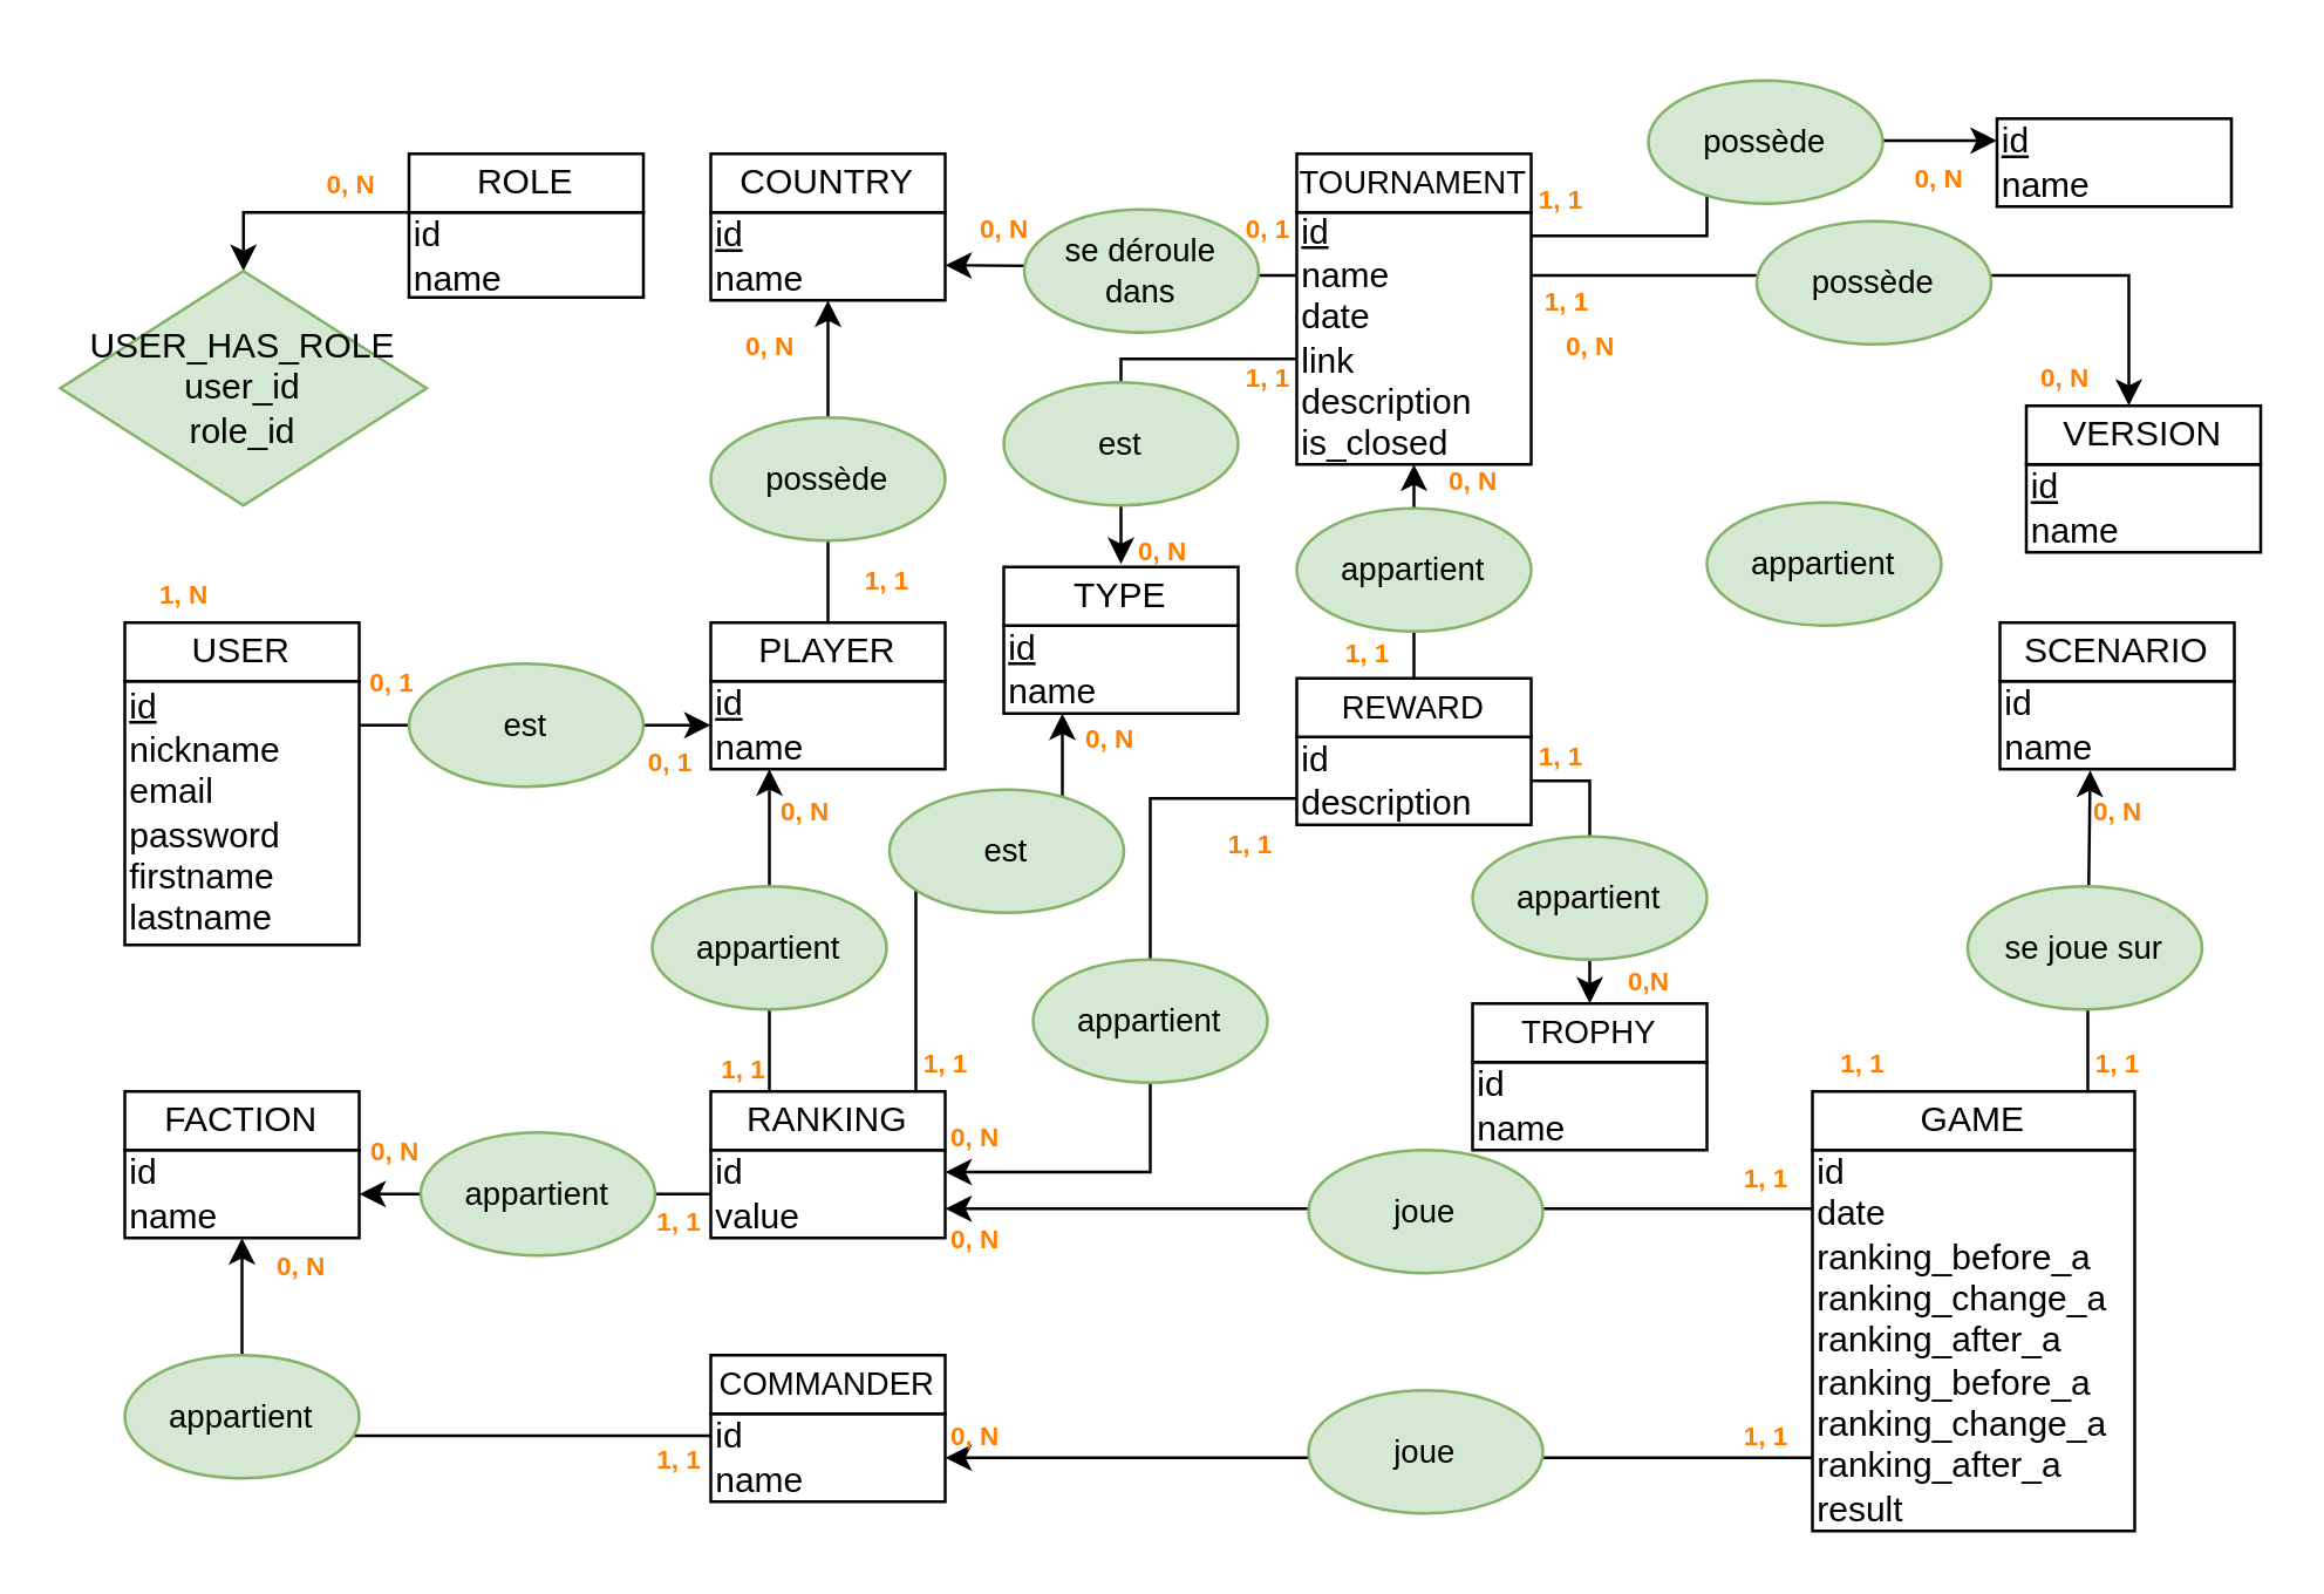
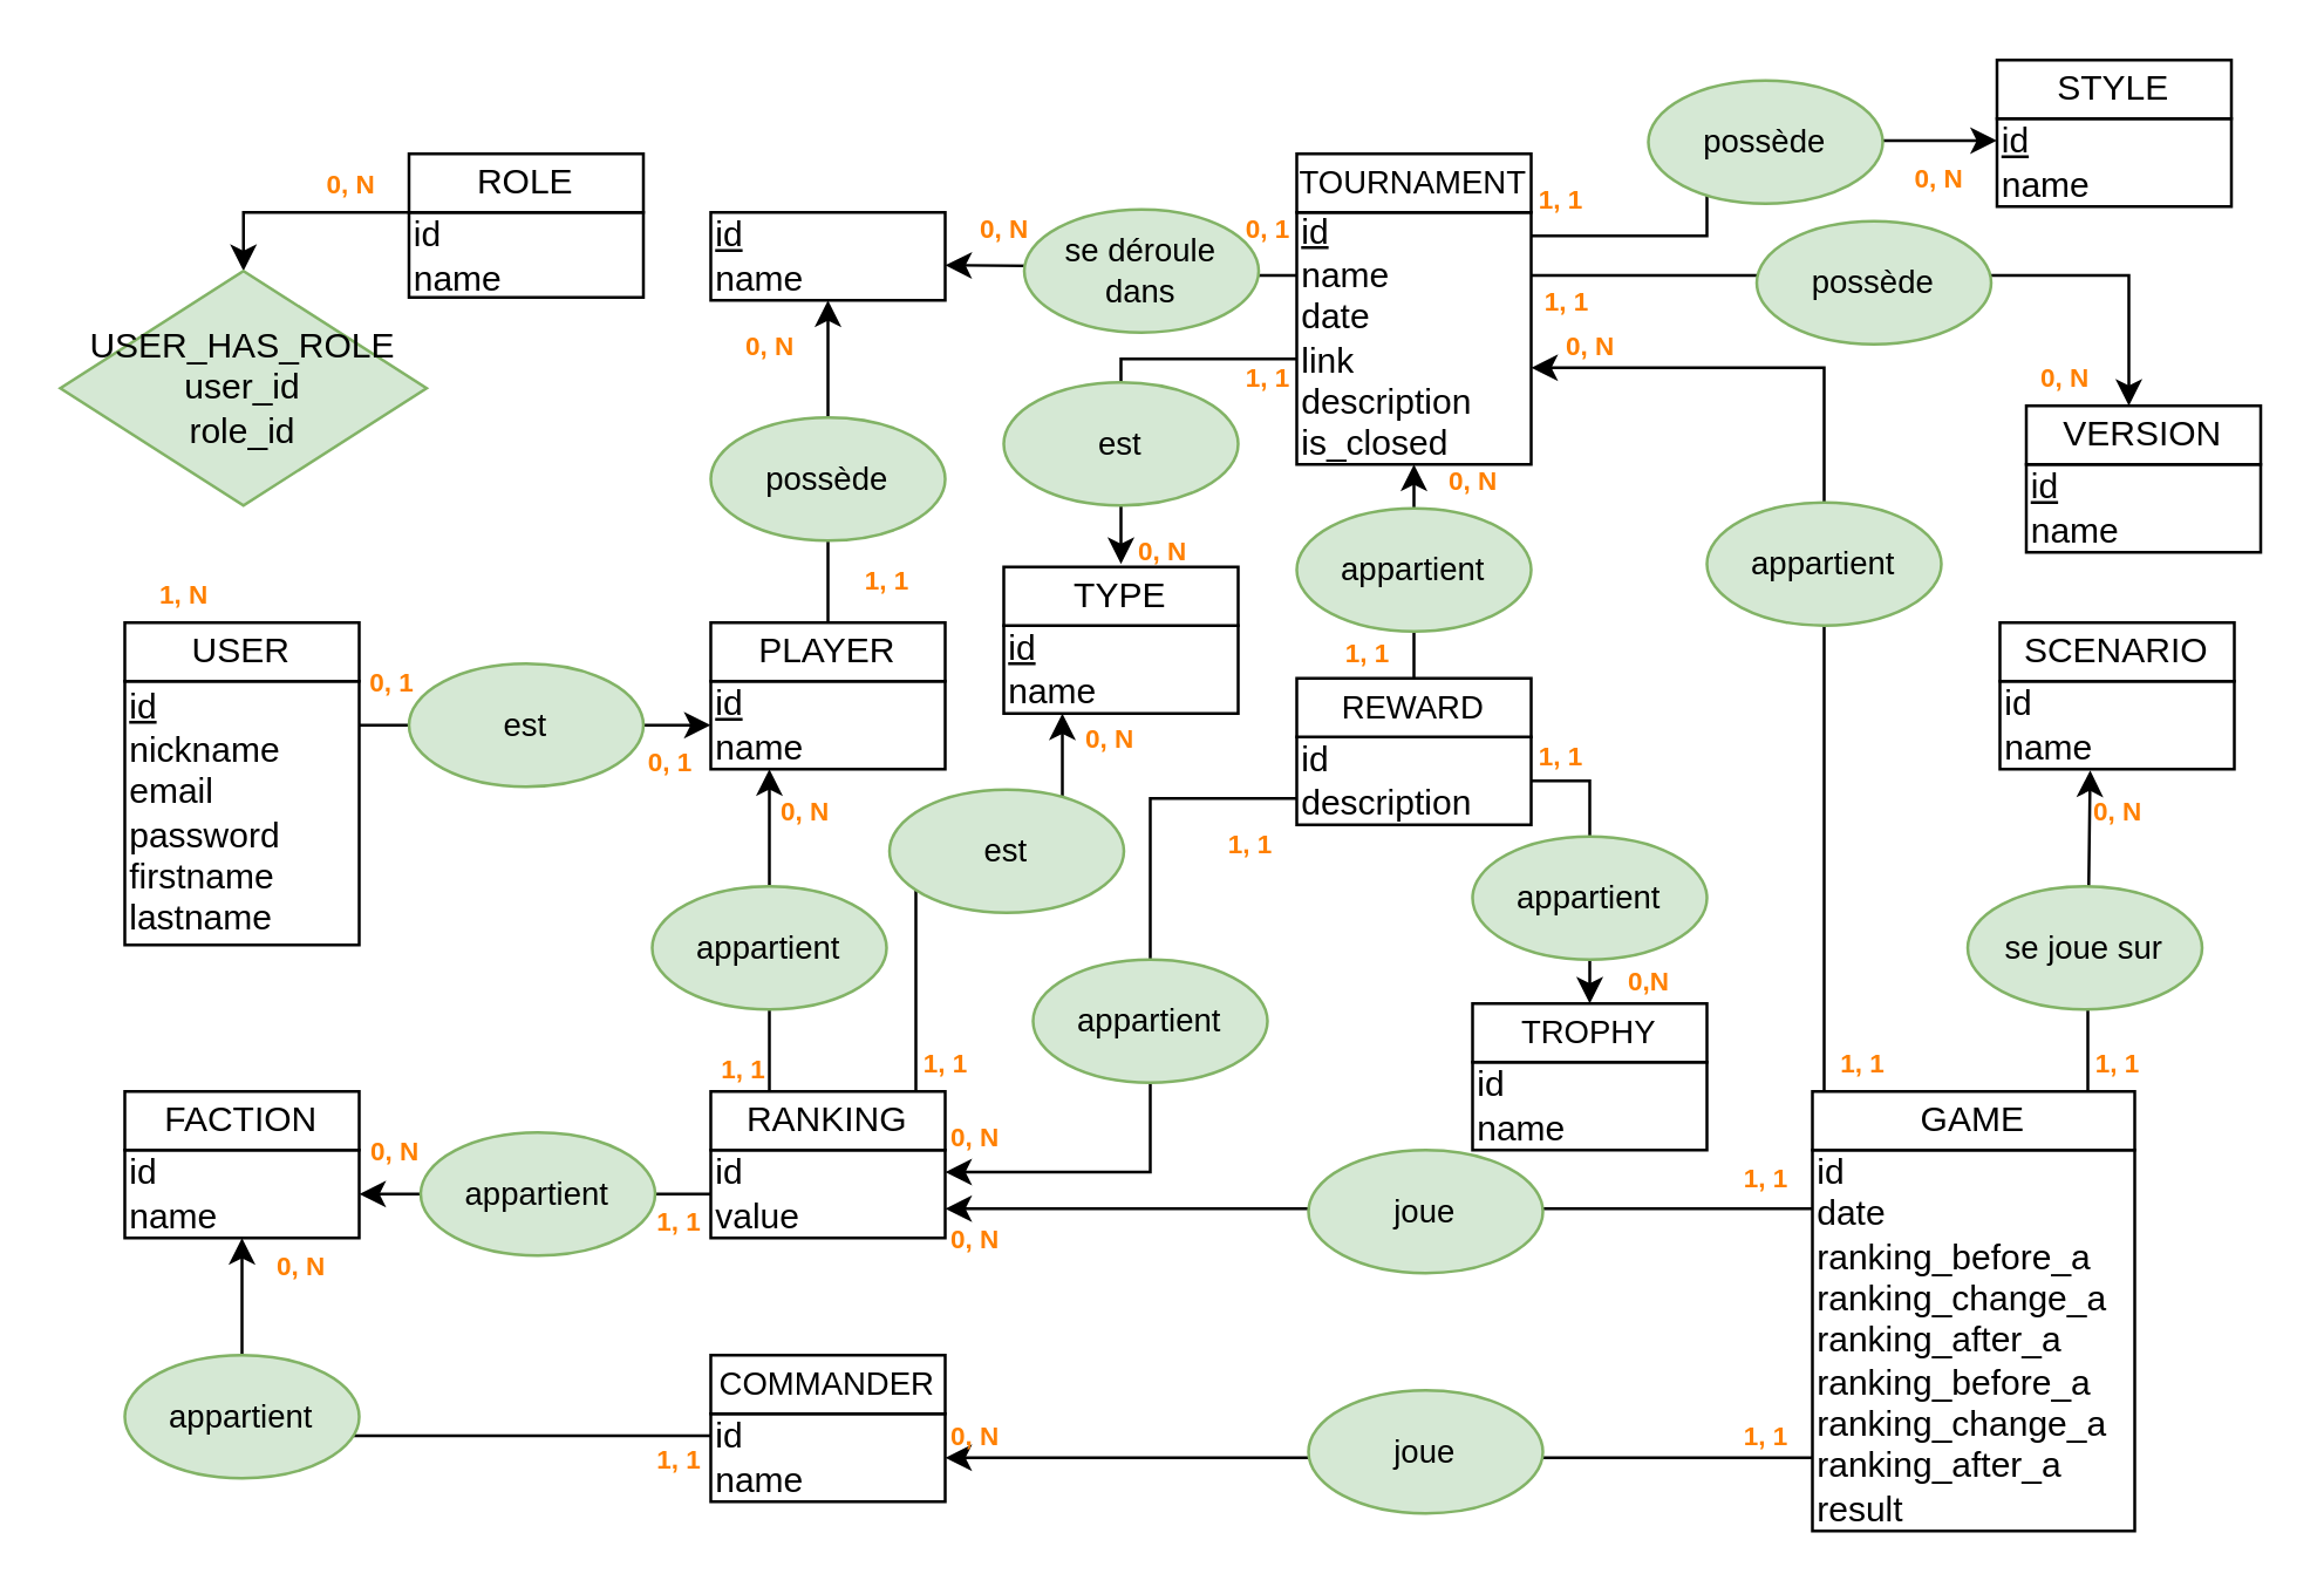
+ <mxCell id="95" value="STYLE" style="rounded=0;whiteSpace=wrap;html=1;" vertex="1" parent="1"><mxGeometry x="681" y="20" width="80" height="20" as="geometry" /></mxCell>
- <mxCell id="4" value="COUNTRY" style="rounded=0;whiteSpace=wrap;html=1;" parent="1" vertex="1"><mxGeometry x="242" y="52" width="80" height="20" as="geometry" /></mxCell>
+ <mxCell id="16" style="edgeStyle=orthogonalEdgeStyle;rounded=0;orthogonalLoop=1;jettySize=auto;html=1;" parent="1" source="17" target="31" edge="1"><mxGeometry relative="1" as="geometry"><Array as="points"><mxPoint x="622" y="125" /></Array></mxGeometry></mxCell>
